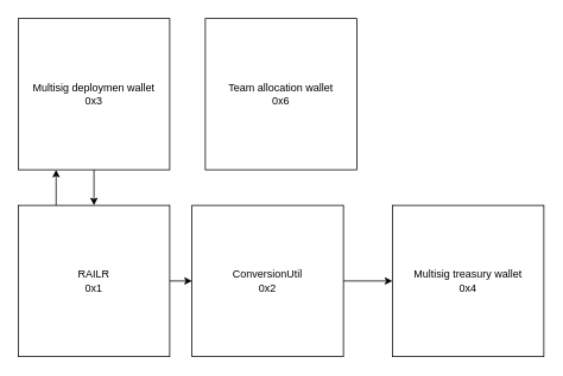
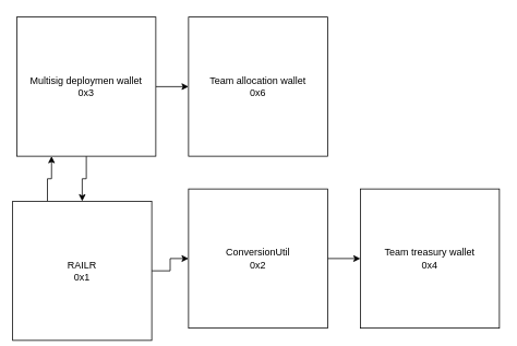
+ <mxCell id="8" style="edgeStyle=orthogonalEdgeStyle;rounded=0;orthogonalLoop=1;jettySize=auto;html=1;exitX=1;exitY=0.5;exitDx=0;exitDy=0;entryX=0;entryY=0.5;entryDx=0;entryDy=0;" edge="1" parent="1" source="9" target="11"><mxGeometry relative="1" as="geometry" /></mxCell>
- <mxCell id="4" value="RAILR&lt;br&gt;0x1" style="whiteSpace=wrap;html=1;aspect=fixed;" vertex="1" parent="1"><mxGeometry x="20" y="230" width="170" height="170" as="geometry" /></mxCell>
+ <mxCell id="4" value="RAILR&lt;br&gt;0x1" style="whiteSpace=wrap;html=1;aspect=fixed;" vertex="1" parent="1"><mxGeometry x="15" y="245" width="170" height="170" as="geometry" /></mxCell>
- <mxCell id="6" value="ConversionUtil&lt;br&gt;0x2" style="whiteSpace=wrap;html=1;aspect=fixed;" vertex="1" parent="1"><mxGeometry x="215" y="230" width="170" height="170" as="geometry" /></mxCell>
+ <mxCell id="6" value="ConversionUtil&lt;br&gt;0x2" style="whiteSpace=wrap;html=1;aspect=fixed;" vertex="1" parent="1"><mxGeometry x="230" y="230" width="170" height="170" as="geometry" /></mxCell>
- <mxCell id="10" value="Multisig treasury wallet&lt;br&gt;0x4" style="whiteSpace=wrap;html=1;aspect=fixed;" vertex="1" parent="1"><mxGeometry x="440" y="230" width="170" height="170" as="geometry" /></mxCell>
+ <mxCell id="10" value="Team treasury wallet&lt;br&gt;0x4" style="whiteSpace=wrap;html=1;aspect=fixed;" vertex="1" parent="1"><mxGeometry x="440" y="230" width="170" height="170" as="geometry" /></mxCell>
